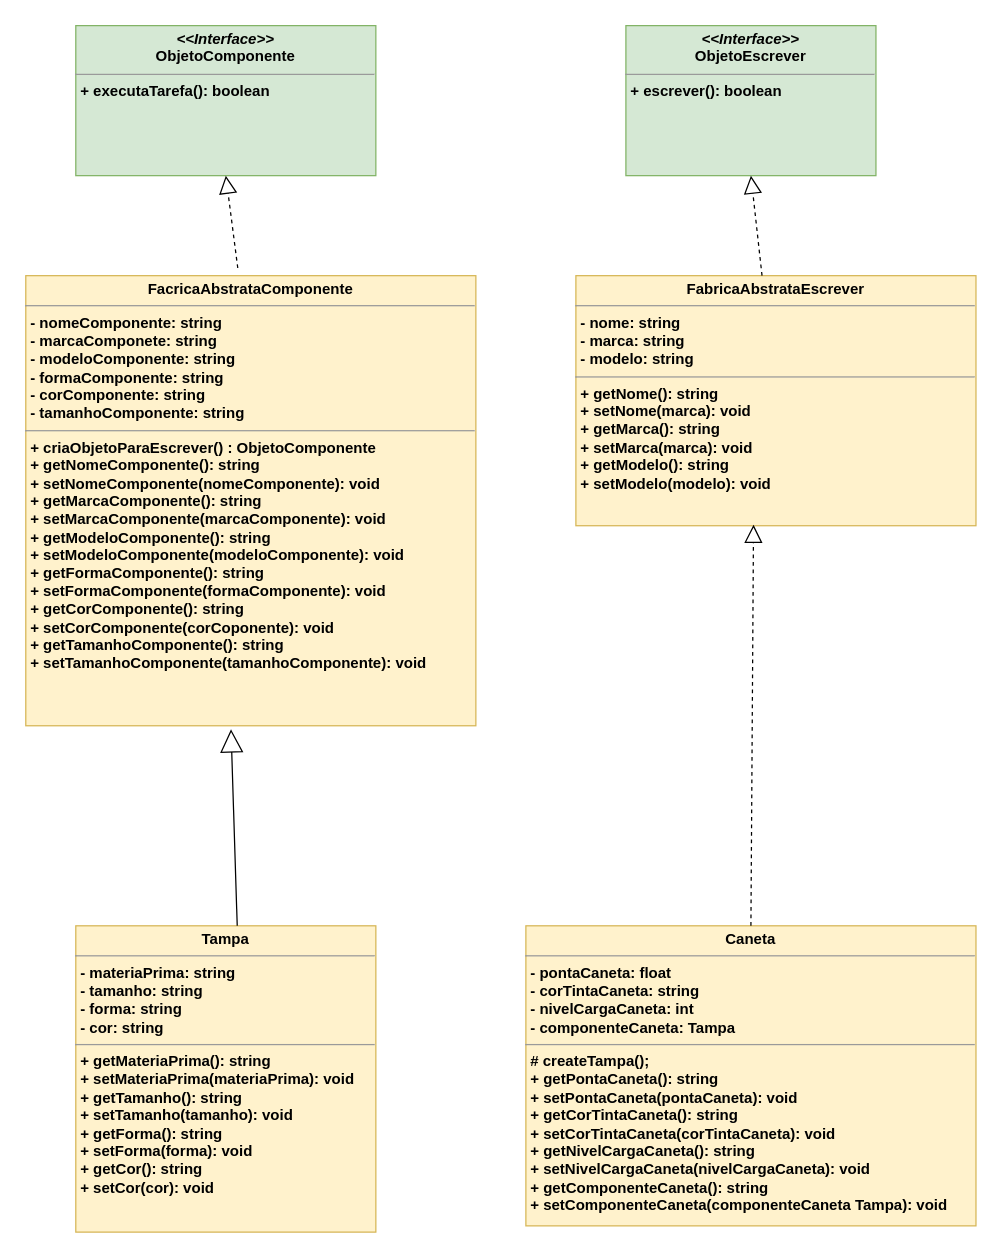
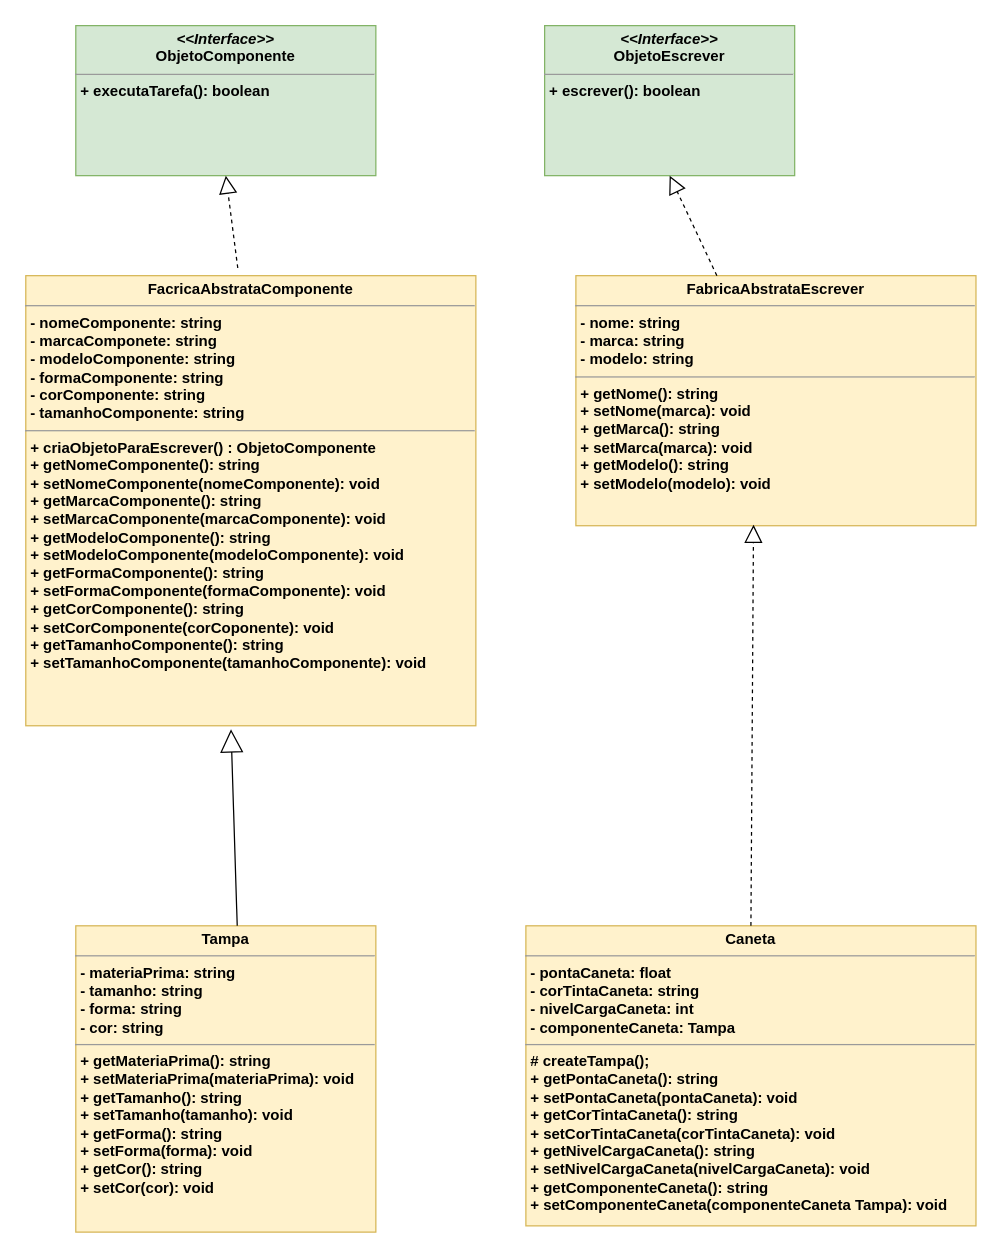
- <mxCell id="2" value="&lt;p style=&quot;margin:0px;margin-top:4px;text-align:center;&quot;&gt;&lt;b&gt;&lt;i&gt;&amp;lt;&amp;lt;Interface&amp;gt;&amp;gt;&lt;/i&gt;&lt;br&gt;ObjetoEscrever&lt;/b&gt;&lt;/p&gt;&lt;hr size=&quot;1&quot;&gt;&lt;p style=&quot;margin:0px;margin-left:4px;&quot;&gt;&lt;b&gt;+ escrever(): boolean&lt;br&gt;&lt;br&gt;&lt;/b&gt;&lt;/p&gt;" style="verticalAlign=top;align=left;overflow=fill;fontSize=12;fontFamily=Helvetica;html=1;whiteSpace=wrap;fillColor=#d5e8d4;strokeColor=#82b366;" parent="1" vertex="1"><mxGeometry x="500" y="20" width="200" height="120" as="geometry" /></mxCell>
+ <mxCell id="2" value="&lt;p style=&quot;margin:0px;margin-top:4px;text-align:center;&quot;&gt;&lt;b&gt;&lt;i&gt;&amp;lt;&amp;lt;Interface&amp;gt;&amp;gt;&lt;/i&gt;&lt;br&gt;ObjetoEscrever&lt;/b&gt;&lt;/p&gt;&lt;hr size=&quot;1&quot;&gt;&lt;p style=&quot;margin:0px;margin-left:4px;&quot;&gt;&lt;b&gt;+ escrever(): boolean&lt;br&gt;&lt;br&gt;&lt;/b&gt;&lt;/p&gt;" style="verticalAlign=top;align=left;overflow=fill;fontSize=12;fontFamily=Helvetica;html=1;whiteSpace=wrap;fillColor=#d5e8d4;strokeColor=#82b366;" parent="1" vertex="1"><mxGeometry x="435" y="20" width="200" height="120" as="geometry" /></mxCell>
